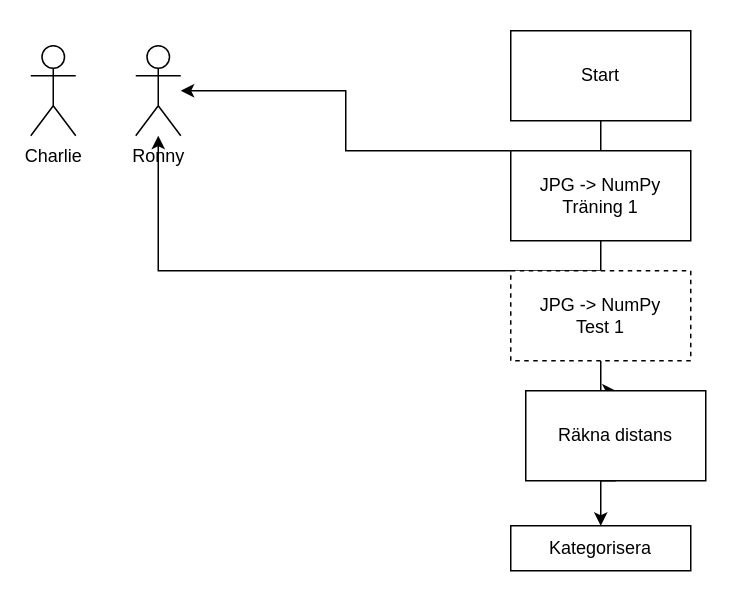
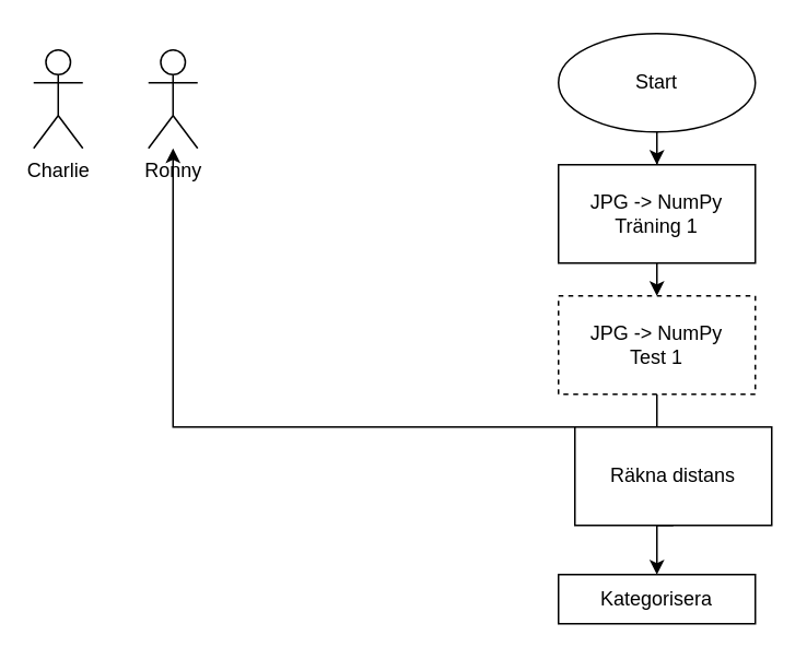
- <mxCell id="3" value="Start" style="rounded=0;whiteSpace=wrap;html=1;" vertex="1" parent="1"><mxGeometry x="340" y="20" width="120" height="60" as="geometry" /></mxCell>
+ <mxCell id="3" value="Start" style="ellipse;whiteSpace=wrap;html=1;" vertex="1" parent="1"><mxGeometry x="340" y="20" width="120" height="60" as="geometry" /></mxCell>
- <mxCell id="2" style="edgeStyle=orthogonalEdgeStyle;rounded=0;orthogonalLoop=1;jettySize=auto;html=1;exitX=0.5;exitY=1;exitDx=0;exitDy=0;" edge="1" parent="1" source="3" target="12"><mxGeometry relative="1" as="geometry" /></mxCell>
+ <mxCell id="2" style="edgeStyle=orthogonalEdgeStyle;rounded=0;orthogonalLoop=1;jettySize=auto;html=1;exitX=0.5;exitY=1;exitDx=0;exitDy=0;" edge="1" parent="1" source="3" target="5"><mxGeometry relative="1" as="geometry" /></mxCell>
- <mxCell id="4" style="edgeStyle=orthogonalEdgeStyle;rounded=0;orthogonalLoop=1;jettySize=auto;html=1;exitX=0.5;exitY=1;exitDx=0;exitDy=0;" edge="1" parent="1" source="5" target="12"><mxGeometry relative="1" as="geometry" /></mxCell>
+ <mxCell id="4" style="edgeStyle=orthogonalEdgeStyle;rounded=0;orthogonalLoop=1;jettySize=auto;html=1;exitX=0.5;exitY=1;exitDx=0;exitDy=0;entryX=0.5;entryY=0;entryDx=0;entryDy=0;" edge="1" parent="1" source="5" target="7"><mxGeometry relative="1" as="geometry" /></mxCell>
- <mxCell id="6" style="edgeStyle=orthogonalEdgeStyle;rounded=0;orthogonalLoop=1;jettySize=auto;html=1;exitX=0.5;exitY=1;exitDx=0;exitDy=0;" edge="1" parent="1" source="7" target="9"><mxGeometry relative="1" as="geometry" /></mxCell>
+ <mxCell id="6" style="edgeStyle=orthogonalEdgeStyle;rounded=0;orthogonalLoop=1;jettySize=auto;html=1;exitX=0.5;exitY=1;exitDx=0;exitDy=0;" edge="1" parent="1" source="7" target="12"><mxGeometry relative="1" as="geometry" /></mxCell>
